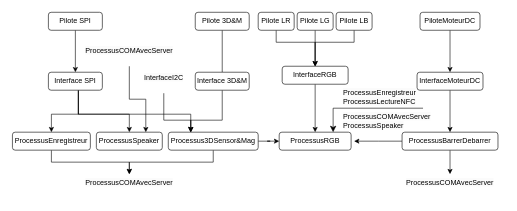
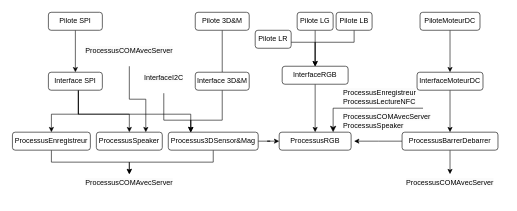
- <mxCell id="25" value="Pilote LR" style="rounded=1;whiteSpace=wrap;html=1;" parent="1" vertex="1"><mxGeometry x="430" y="20" width="60" height="30" as="geometry" /></mxCell>
+ <mxCell id="25" value="Pilote LR" style="rounded=1;whiteSpace=wrap;html=1;" parent="1" vertex="1"><mxGeometry x="425" y="50" width="60" height="30" as="geometry" /></mxCell>
